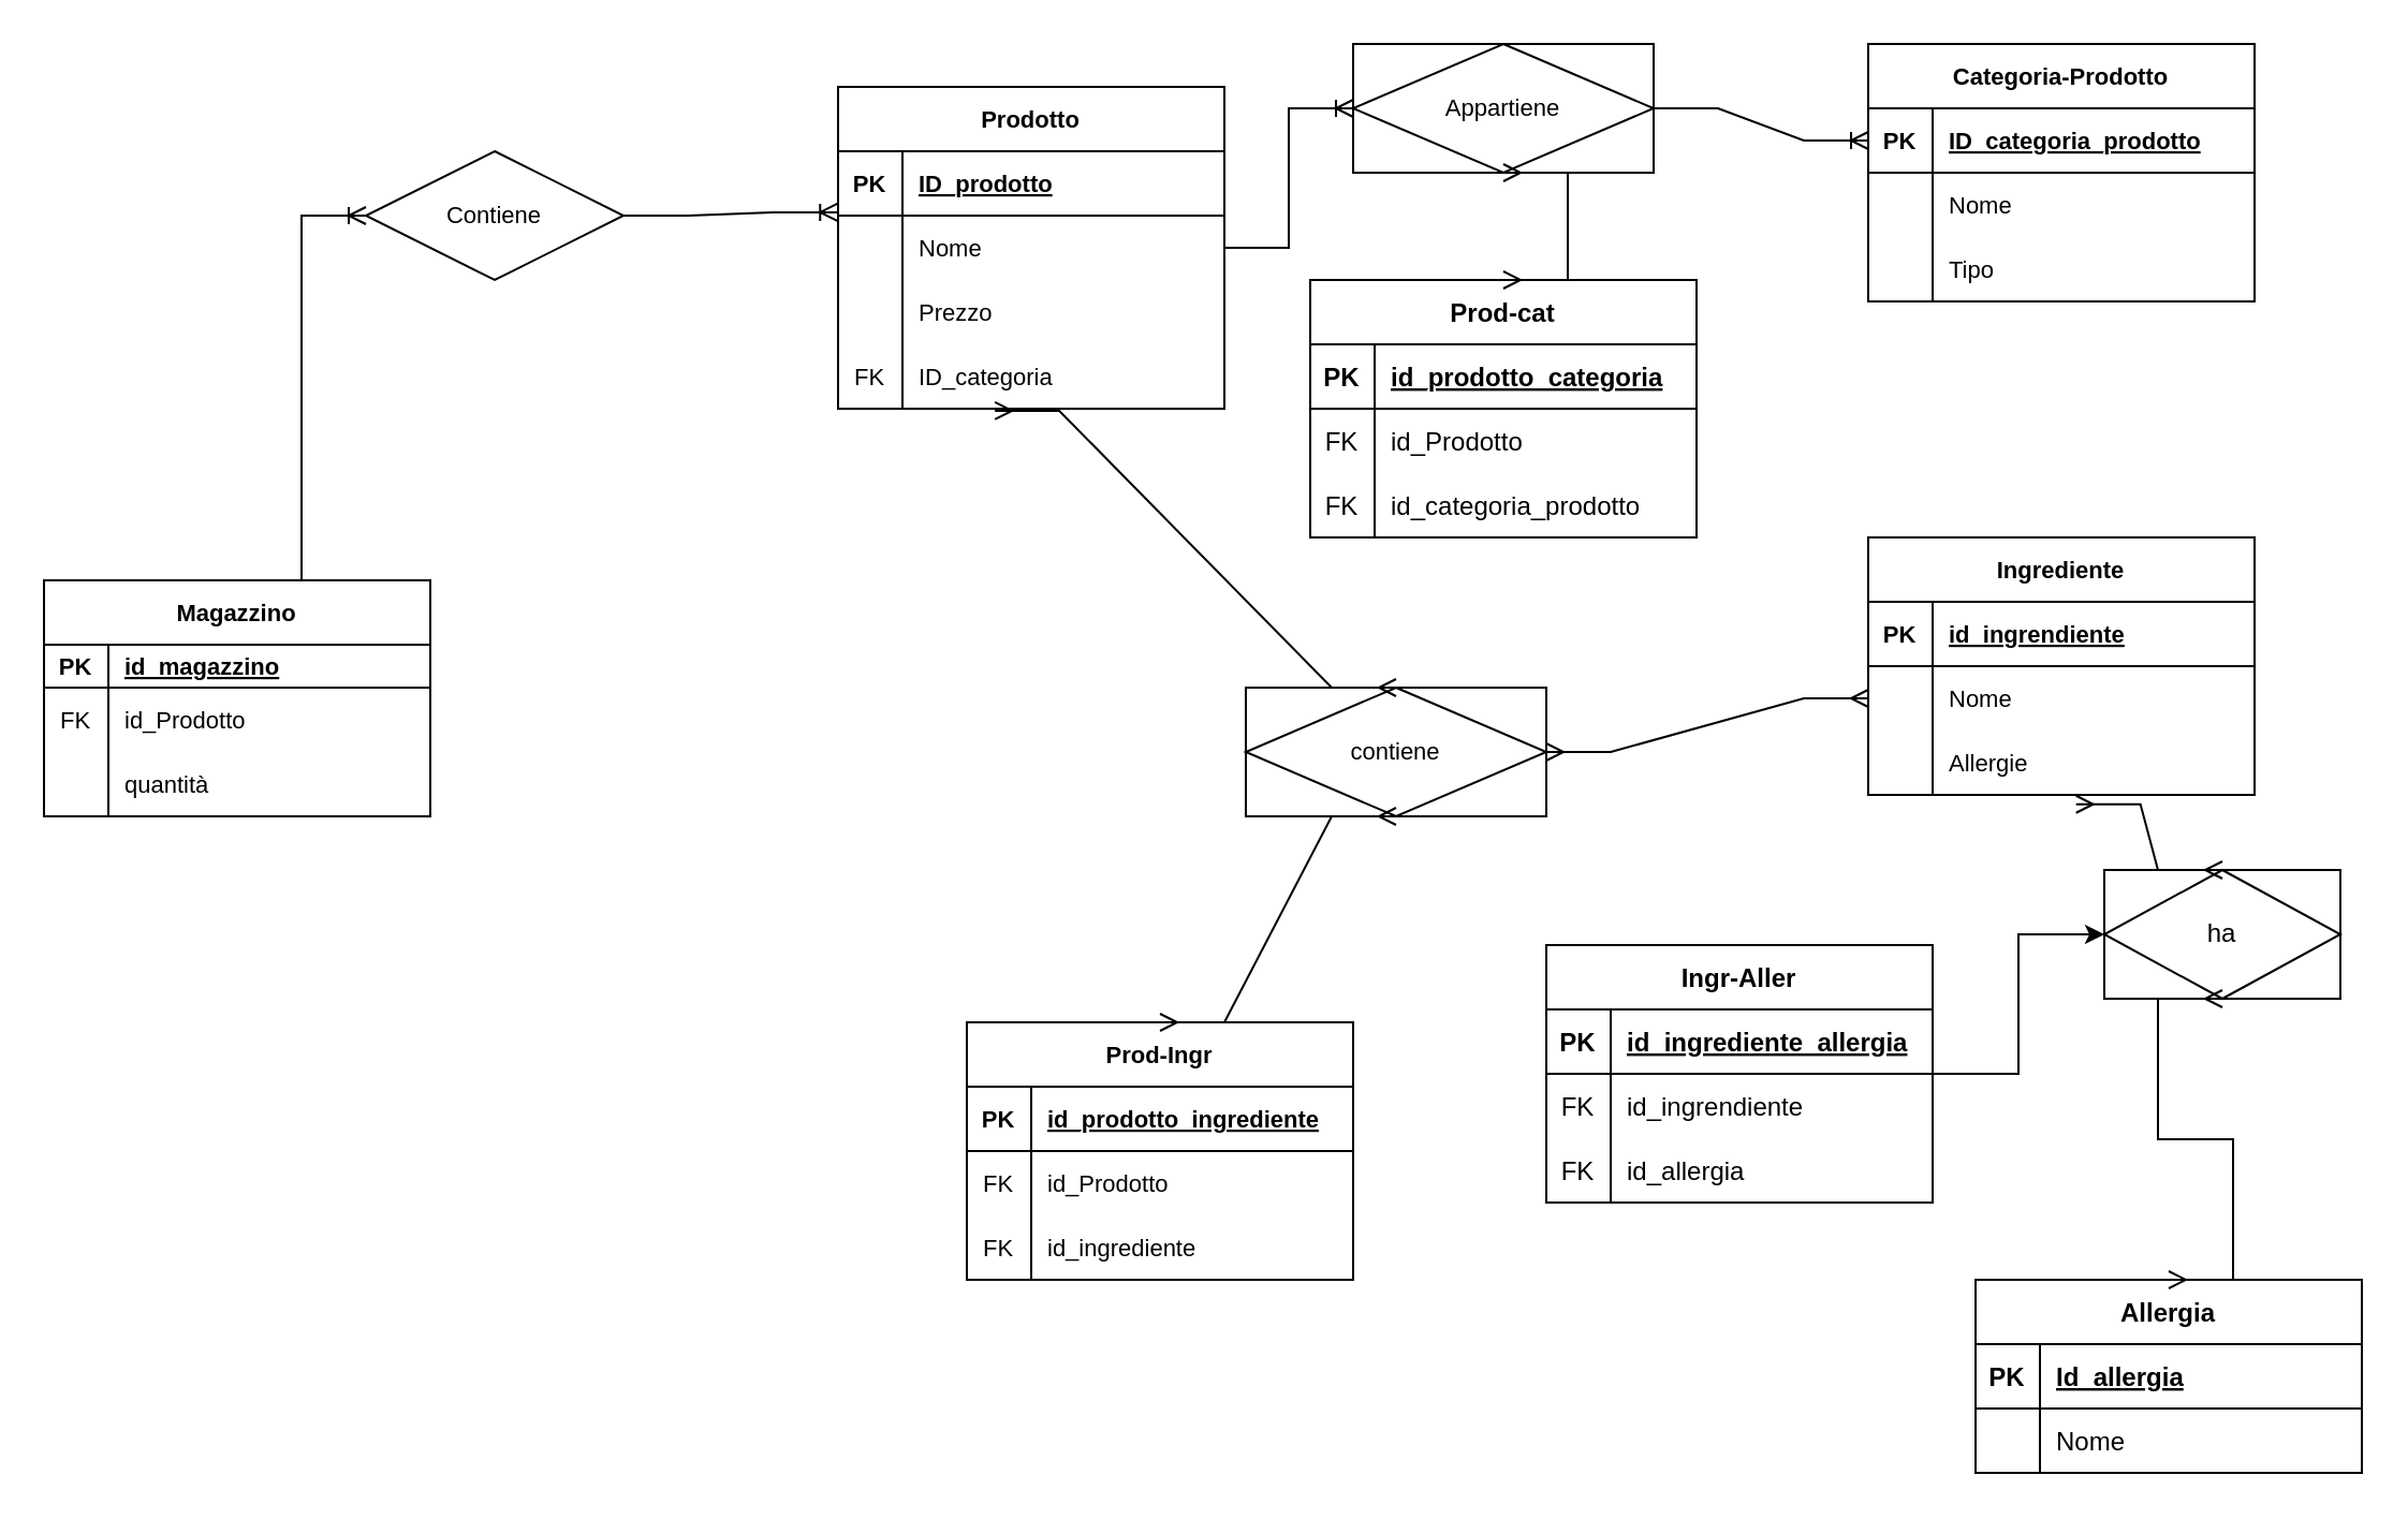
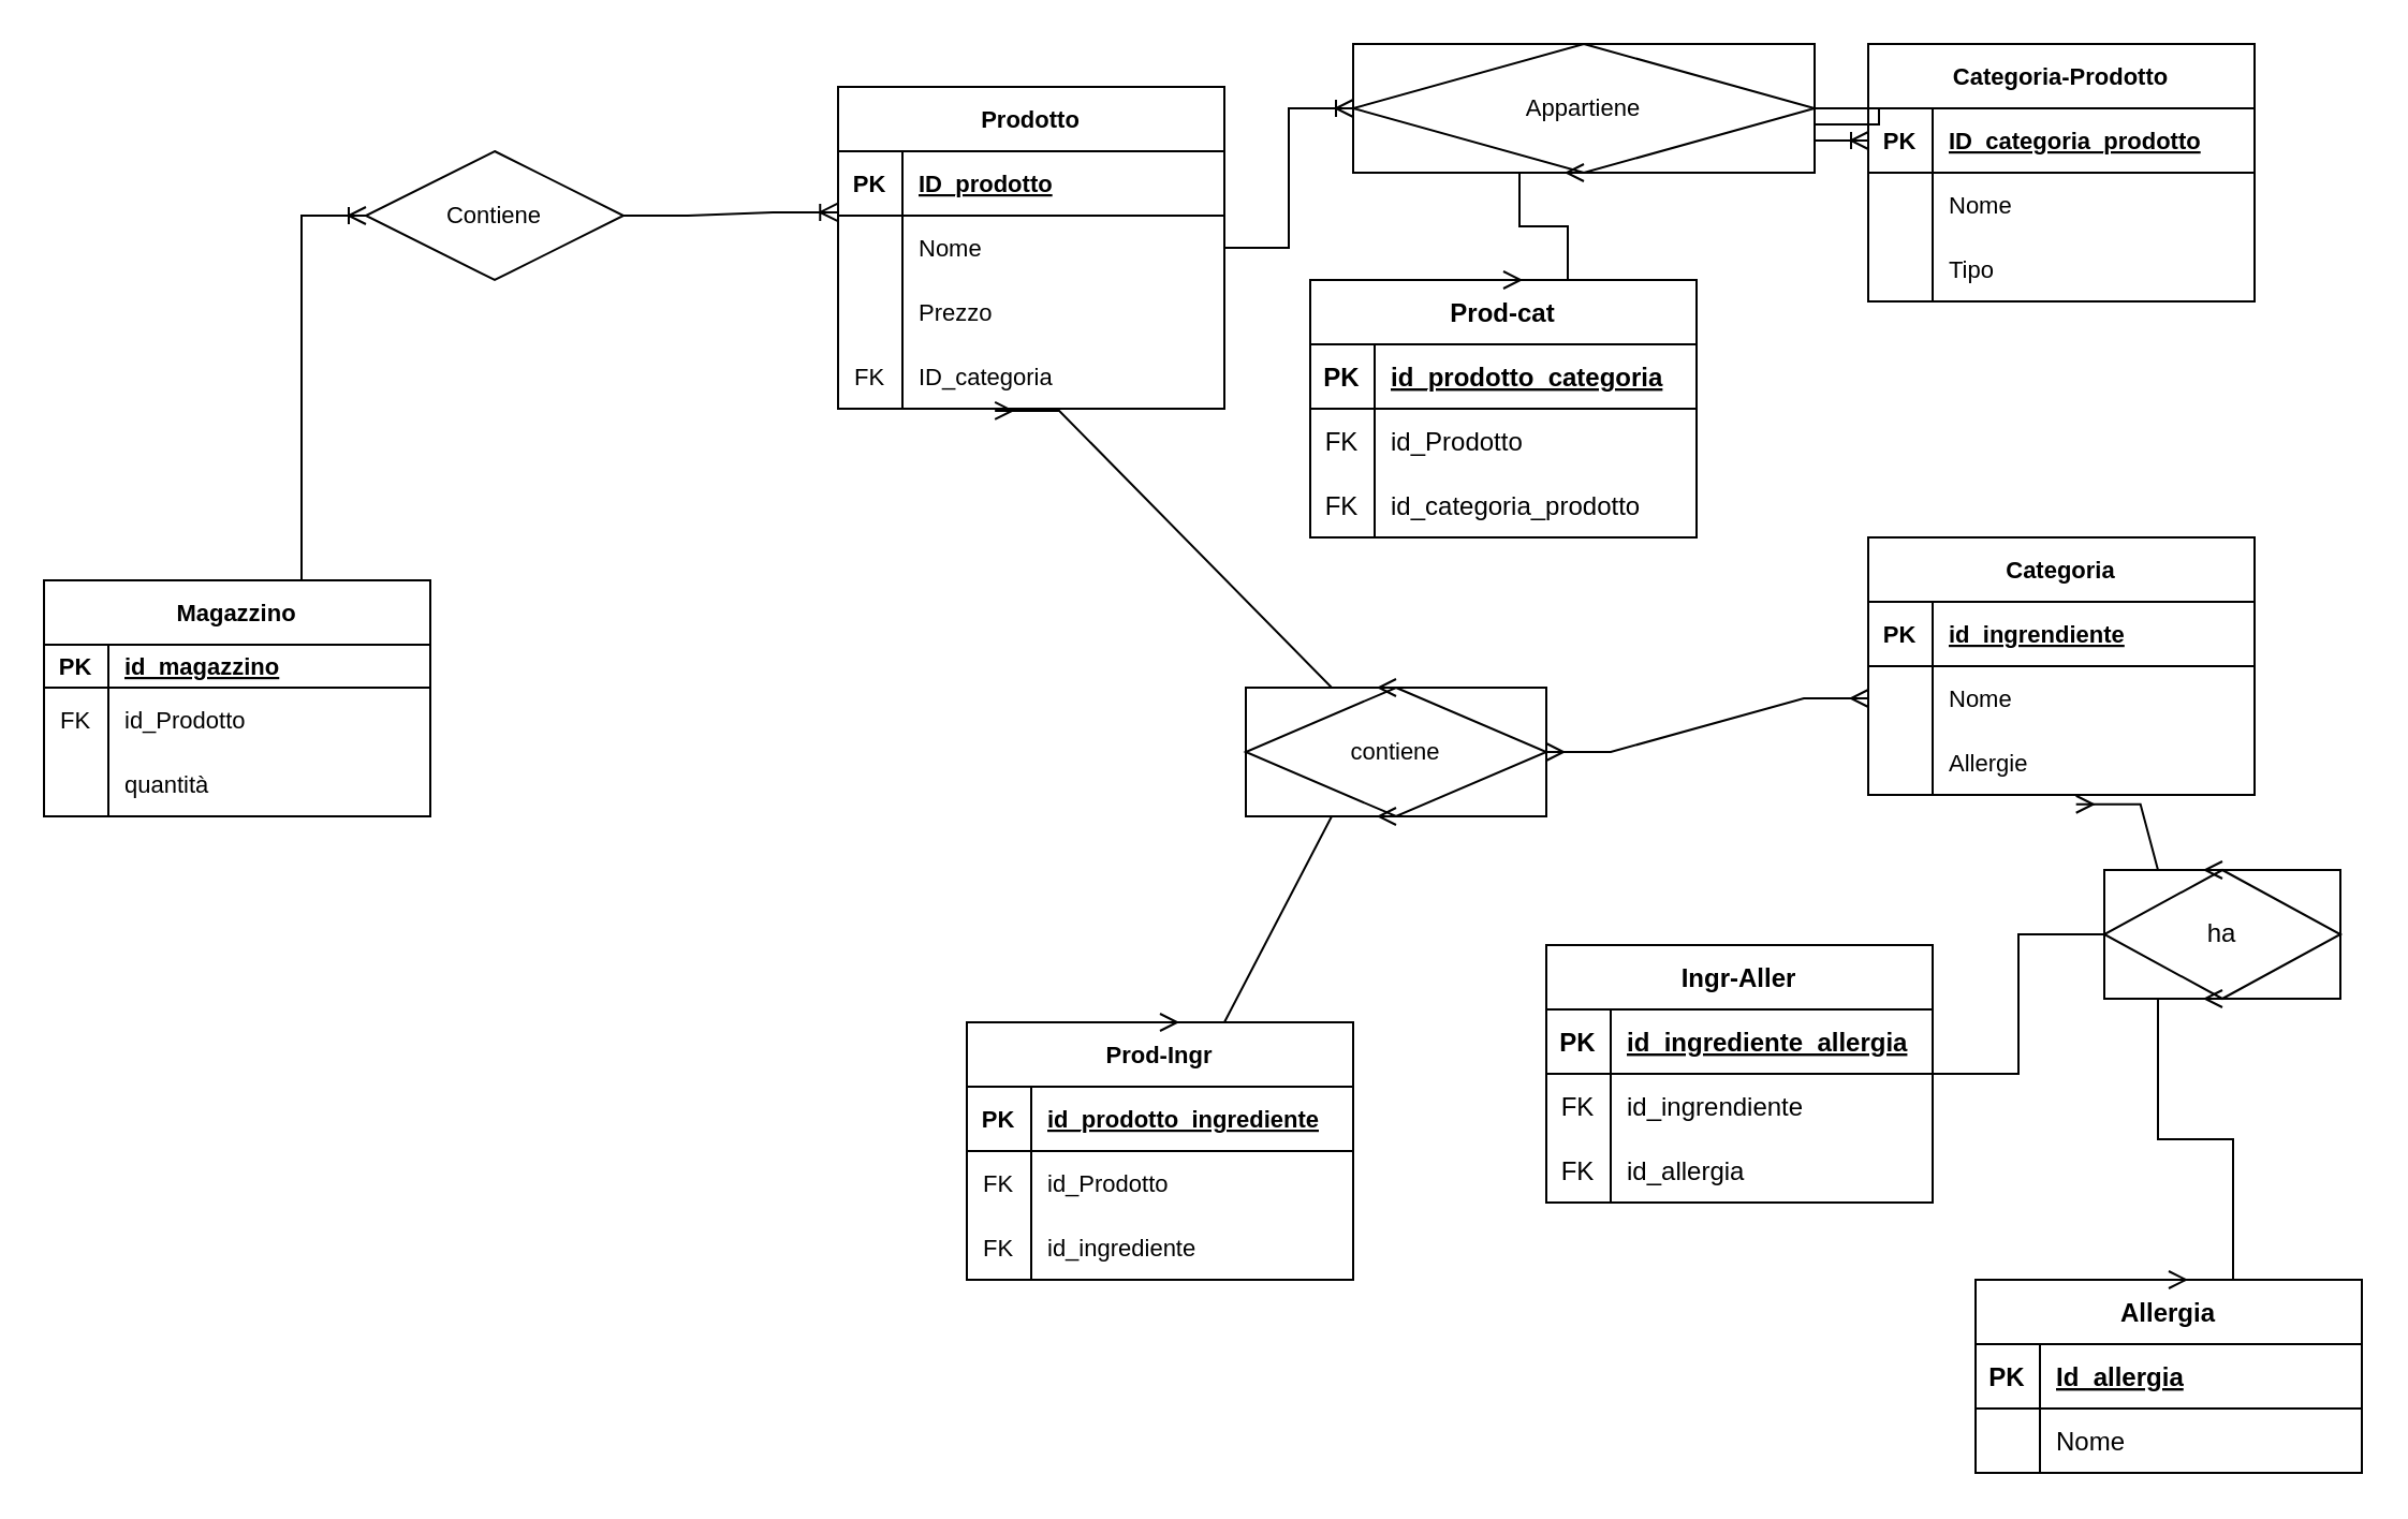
- <mxCell id="64" value="&lt;span style=&quot;font-size: 11px;&quot;&gt;Appartiene&lt;/span&gt;" style="shape=associativeEntity;whiteSpace=wrap;html=1;align=center;" parent="1" vertex="1"><mxGeometry x="630" y="20" width="140" height="60" as="geometry" /></mxCell>
+ <mxCell id="64" value="&lt;span style=&quot;font-size: 11px;&quot;&gt;Appartiene&lt;/span&gt;" style="shape=associativeEntity;whiteSpace=wrap;html=1;align=center;" parent="1" vertex="1"><mxGeometry x="630" y="20" width="215" height="60" as="geometry" /></mxCell>
- <mxCell id="25" value="Ingrediente" style="shape=table;startSize=30;container=1;collapsible=1;childLayout=tableLayout;fixedRows=1;rowLines=0;fontStyle=1;align=center;resizeLast=1;fontSize=11;" parent="1" vertex="1"><mxGeometry x="870" y="250" width="180" height="120" as="geometry" /></mxCell>
+ <mxCell id="25" value="Categoria" style="shape=table;startSize=30;container=1;collapsible=1;childLayout=tableLayout;fixedRows=1;rowLines=0;fontStyle=1;align=center;resizeLast=1;fontSize=11;" parent="1" vertex="1"><mxGeometry x="870" y="250" width="180" height="120" as="geometry" /></mxCell>
- <mxCell id="86" value="" style="edgeStyle=orthogonalEdgeStyle;rounded=0;orthogonalLoop=1;jettySize=auto;html=1;" edge="1" parent="1" source="87" target="83"><mxGeometry relative="1" as="geometry" /></mxCell>
+ <mxCell id="86" value="" style="edgeStyle=orthogonalEdgeStyle;rounded=0;orthogonalLoop=1;jettySize=auto;html=1;endArrow=none;" edge="1" parent="1" source="87" target="83"><mxGeometry relative="1" as="geometry" /></mxCell>
